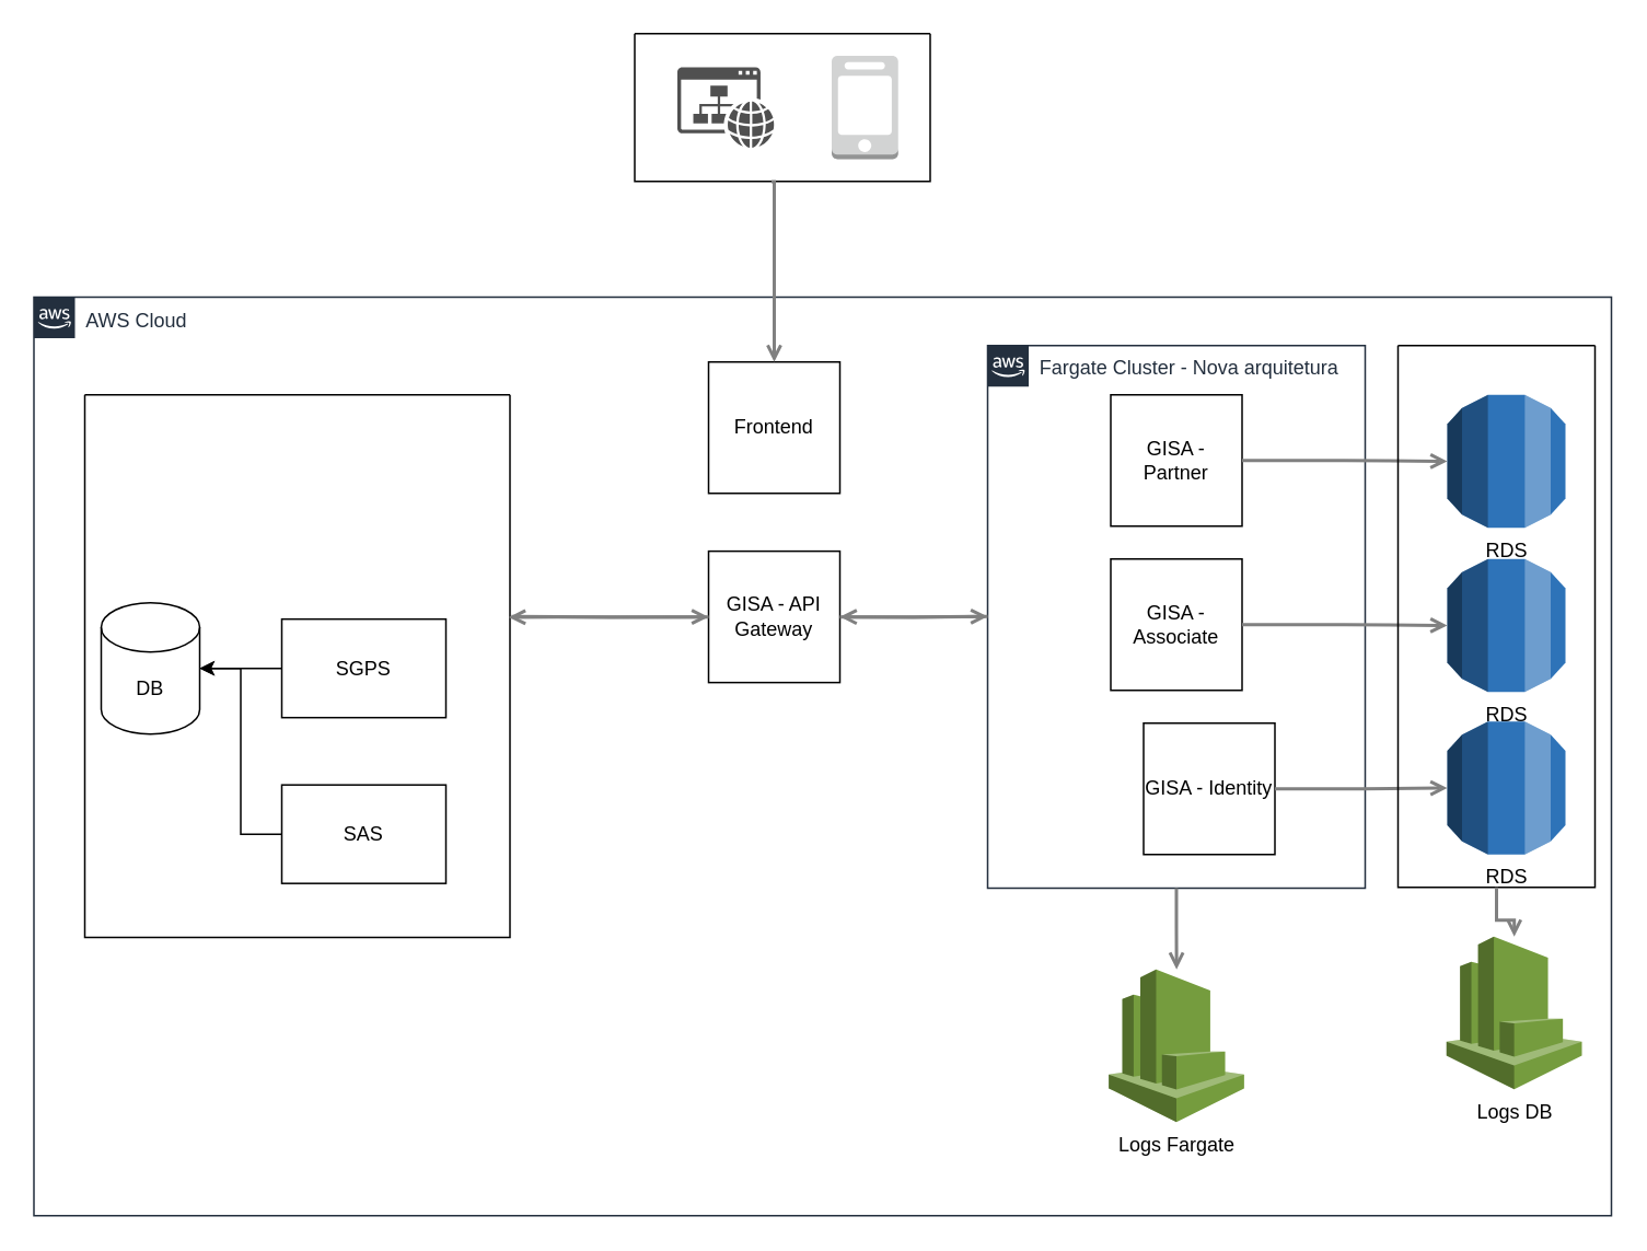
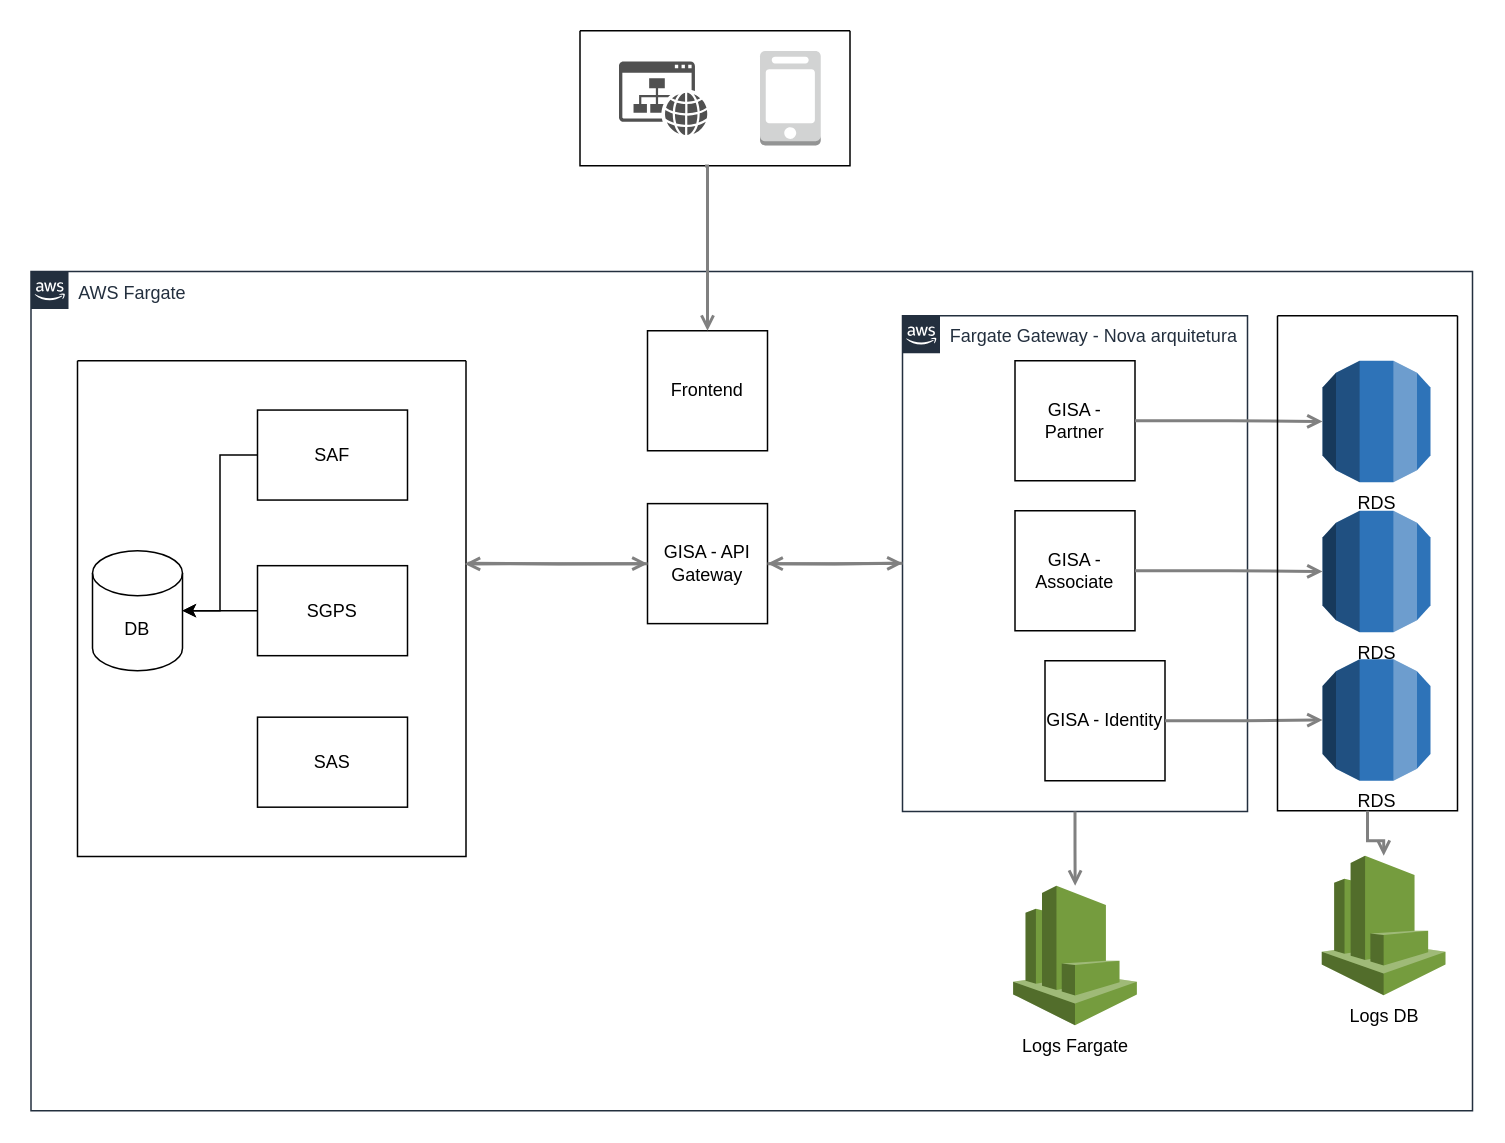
- <mxCell id="2" value="AWS Cloud" style="points=[[0,0],[0.25,0],[0.5,0],[0.75,0],[1,0],[1,0.25],[1,0.5],[1,0.75],[1,1],[0.75,1],[0.5,1],[0.25,1],[0,1],[0,0.75],[0,0.5],[0,0.25]];outlineConnect=0;gradientColor=none;html=1;whiteSpace=wrap;fontSize=12;fontStyle=0;shape=mxgraph.aws4.group;grIcon=mxgraph.aws4.group_aws_cloud_alt;strokeColor=#232F3E;fillColor=none;verticalAlign=top;align=left;spacingLeft=30;fontColor=#232F3E;dashed=0;labelBackgroundColor=#ffffff;container=1;pointerEvents=0;collapsible=0;recursiveResize=0;" parent="1" vertex="1"><mxGeometry x="20" y="180.5" width="961" height="559.5" as="geometry" /></mxCell>
+ <mxCell id="2" value="AWS Fargate" style="points=[[0,0],[0.25,0],[0.5,0],[0.75,0],[1,0],[1,0.25],[1,0.5],[1,0.75],[1,1],[0.75,1],[0.5,1],[0.25,1],[0,1],[0,0.75],[0,0.5],[0,0.25]];outlineConnect=0;gradientColor=none;html=1;whiteSpace=wrap;fontSize=12;fontStyle=0;shape=mxgraph.aws4.group;grIcon=mxgraph.aws4.group_aws_cloud_alt;strokeColor=#232F3E;fillColor=none;verticalAlign=top;align=left;spacingLeft=30;fontColor=#232F3E;dashed=0;labelBackgroundColor=#ffffff;container=1;pointerEvents=0;collapsible=0;recursiveResize=0;" parent="1" vertex="1"><mxGeometry x="20" y="180.5" width="961" height="559.5" as="geometry" /></mxCell>
- <mxCell id="3" value="Fargate Cluster - Nova arquitetura" style="points=[[0,0],[0.25,0],[0.5,0],[0.75,0],[1,0],[1,0.25],[1,0.5],[1,0.75],[1,1],[0.75,1],[0.5,1],[0.25,1],[0,1],[0,0.75],[0,0.5],[0,0.25]];outlineConnect=0;gradientColor=none;html=1;whiteSpace=wrap;fontSize=12;fontStyle=0;shape=mxgraph.aws4.group;grIcon=mxgraph.aws4.group_aws_cloud_alt;strokeColor=#232F3E;fillColor=none;verticalAlign=top;align=left;spacingLeft=30;fontColor=#232F3E;dashed=0;labelBackgroundColor=#ffffff;container=1;pointerEvents=0;collapsible=0;recursiveResize=0;" vertex="1" parent="2"><mxGeometry x="581" y="29.5" width="230" height="330.5" as="geometry" /></mxCell>
+ <mxCell id="3" value="Fargate Gateway - Nova arquitetura" style="points=[[0,0],[0.25,0],[0.5,0],[0.75,0],[1,0],[1,0.25],[1,0.5],[1,0.75],[1,1],[0.75,1],[0.5,1],[0.25,1],[0,1],[0,0.75],[0,0.5],[0,0.25]];outlineConnect=0;gradientColor=none;html=1;whiteSpace=wrap;fontSize=12;fontStyle=0;shape=mxgraph.aws4.group;grIcon=mxgraph.aws4.group_aws_cloud_alt;strokeColor=#232F3E;fillColor=none;verticalAlign=top;align=left;spacingLeft=30;fontColor=#232F3E;dashed=0;labelBackgroundColor=#ffffff;container=1;pointerEvents=0;collapsible=0;recursiveResize=0;" vertex="1" parent="2"><mxGeometry x="581" y="29.5" width="230" height="330.5" as="geometry" /></mxCell>
+ <mxCell id="19" value="SAF" style="rounded=0;whiteSpace=wrap;html=1;" vertex="1" parent="17"><mxGeometry x="120" y="32.87" width="100" height="60" as="geometry" /></mxCell>
+ <mxCell id="18" style="edgeStyle=orthogonalEdgeStyle;rounded=0;orthogonalLoop=1;jettySize=auto;html=1;entryX=1;entryY=0.5;entryDx=0;entryDy=0;entryPerimeter=0;" edge="1" parent="17" source="19" target="24"><mxGeometry relative="1" as="geometry" /></mxCell>
- <mxCell id="22" style="edgeStyle=orthogonalEdgeStyle;rounded=0;orthogonalLoop=1;jettySize=auto;html=1;entryX=1;entryY=0.5;entryDx=0;entryDy=0;entryPerimeter=0;" edge="1" parent="17" source="23" target="24"><mxGeometry relative="1" as="geometry" /></mxCell>
